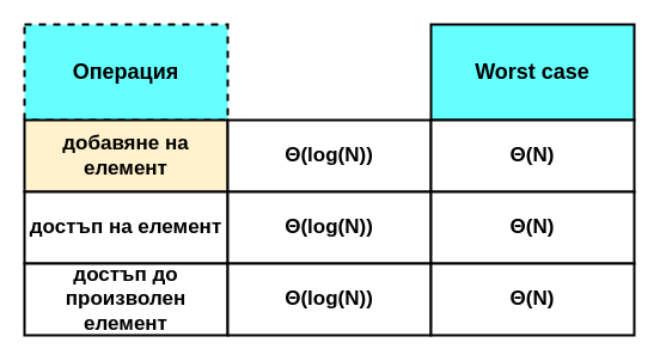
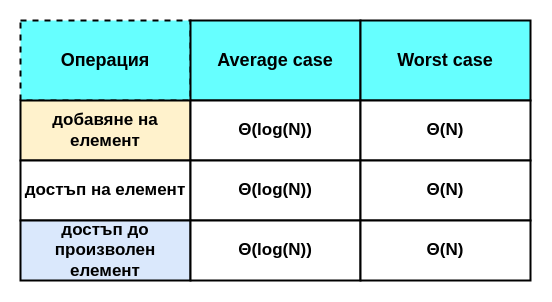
+ <mxCell id="3" value="Average case" style="rounded=0;whiteSpace=wrap;html=1;fillColor=#66FFFF;strokeColor=#000000;strokeWidth=2;fontSize=18;fontStyle=1;fontColor=#000000;" vertex="1" parent="1"><mxGeometry x="190" y="20" width="170" height="80" as="geometry" /></mxCell>
- <mxCell id="11" value="достъп до произволен елемент" style="rounded=0;whiteSpace=wrap;html=1;fillColor=#FFFFFF;strokeColor=#000000;strokeWidth=2;fontSize=17;fontStyle=1;fontColor=#000000;" vertex="1" parent="1"><mxGeometry x="20" y="220" width="170" height="60" as="geometry" /></mxCell>
+ <mxCell id="11" value="достъп до произволен елемент" style="rounded=0;whiteSpace=wrap;html=1;fillColor=#dae8fc;strokeColor=#000000;strokeWidth=2;fontSize=17;fontStyle=1;fontColor=#000000;" vertex="1" parent="1"><mxGeometry x="20" y="220" width="170" height="60" as="geometry" /></mxCell>
